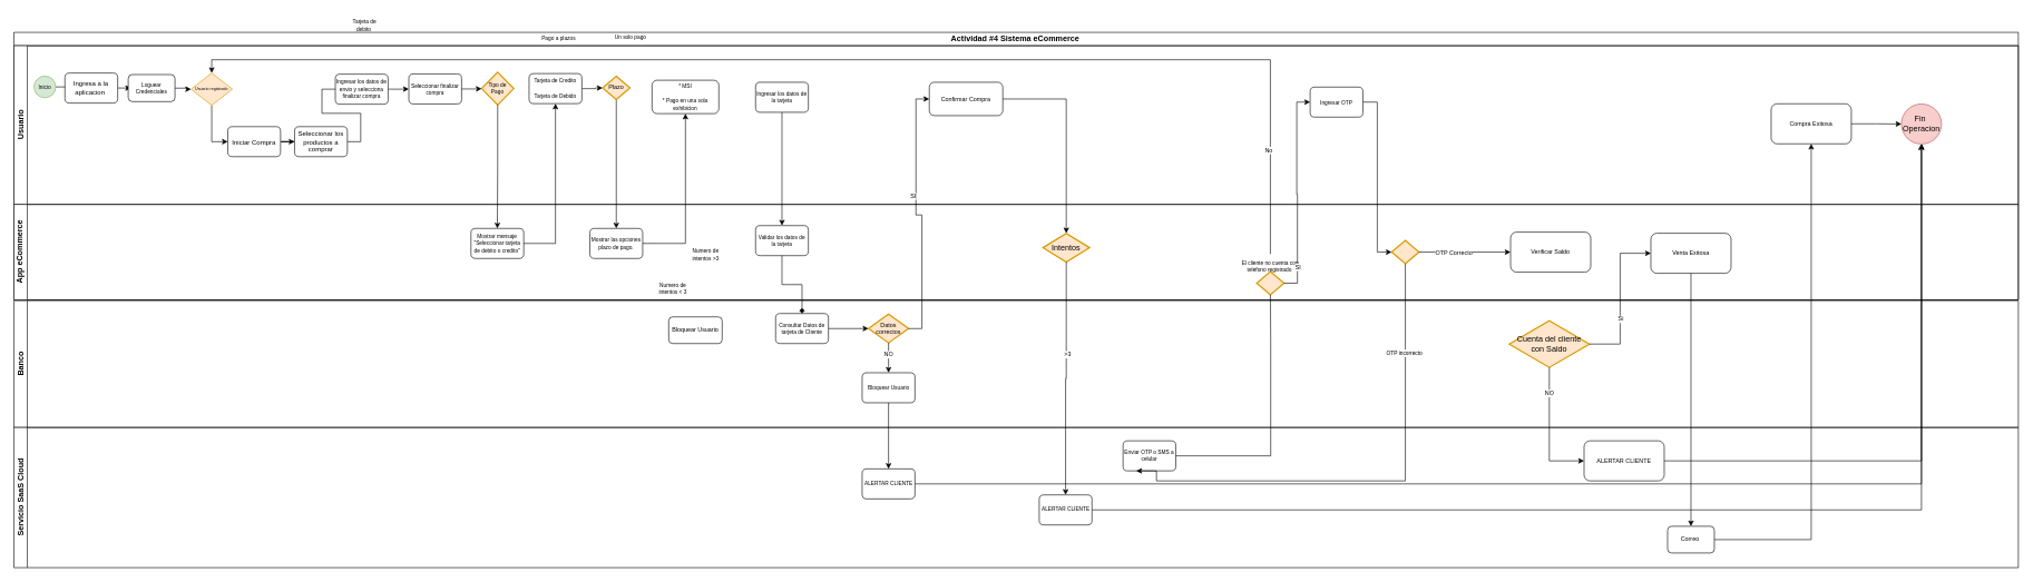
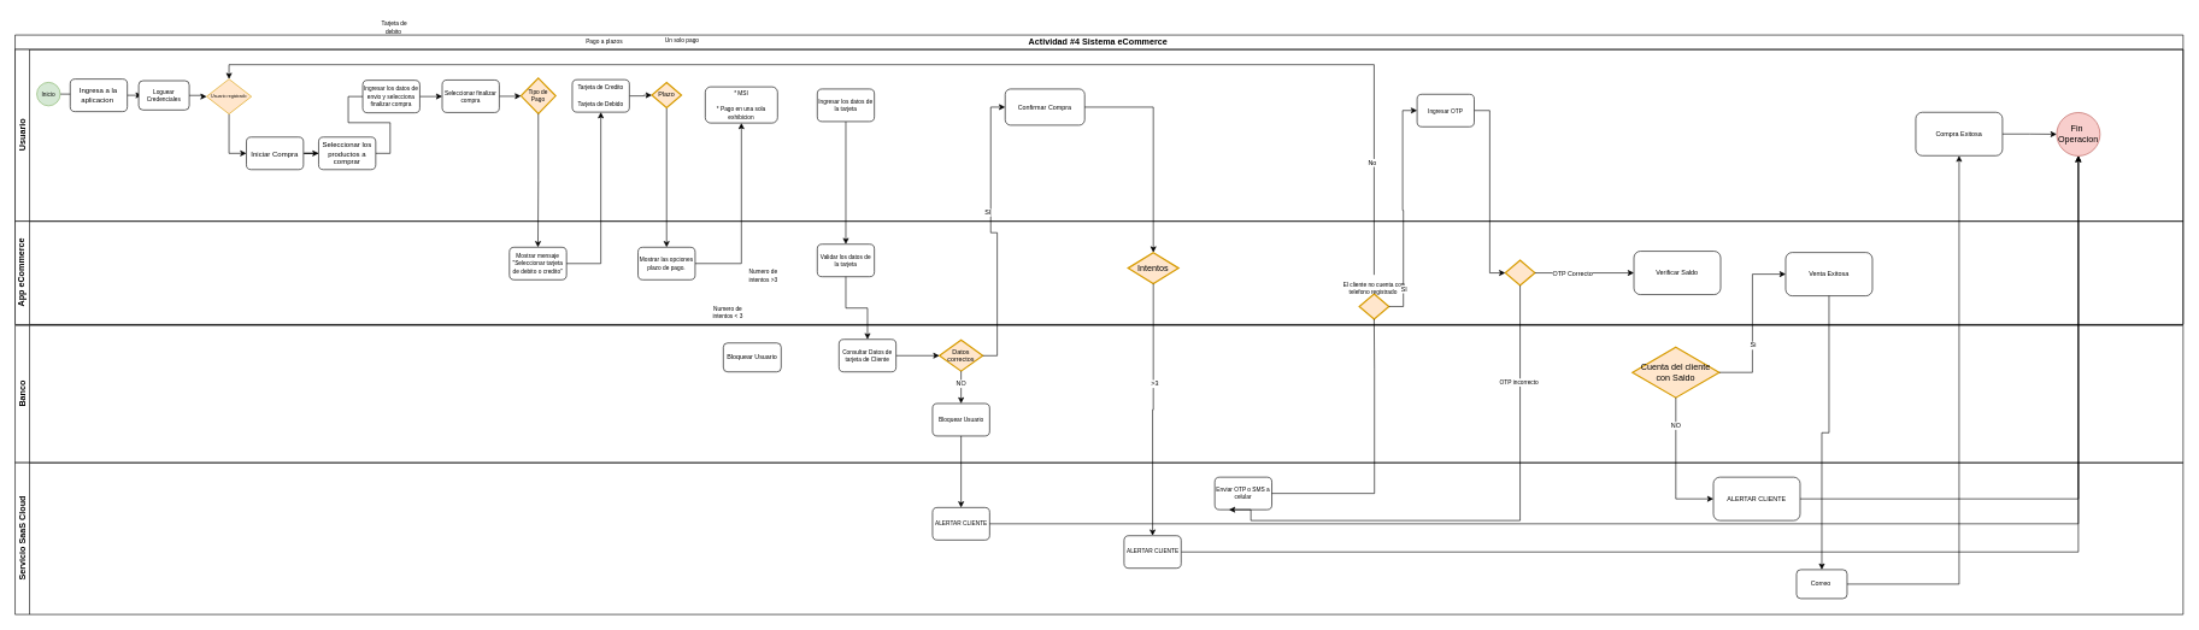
- <mxCell id="62" style="edgeStyle=orthogonalEdgeStyle;rounded=0;orthogonalLoop=1;jettySize=auto;html=1;fontSize=9;startArrow=none;endArrow=diamond;" parent="1" source="38" target="50" edge="1"><mxGeometry relative="1" as="geometry" /></mxCell>
+ <mxCell id="62" style="edgeStyle=orthogonalEdgeStyle;rounded=0;orthogonalLoop=1;jettySize=auto;html=1;fontSize=9;startArrow=none;" parent="1" source="38" target="50" edge="1"><mxGeometry relative="1" as="geometry" /></mxCell>
- <mxCell id="59" value="Correo&amp;nbsp;" style="rounded=1;whiteSpace=wrap;html=1;fontSize=9;" parent="57" vertex="1"><mxGeometry x="2475" y="147.99" width="70" height="40.01" as="geometry" /></mxCell>
+ <mxCell id="59" value="Correo&amp;nbsp;" style="rounded=1;whiteSpace=wrap;html=1;fontSize=9;" parent="57" vertex="1"><mxGeometry x="2465" y="147.99" width="70" height="40.01" as="geometry" /></mxCell>
